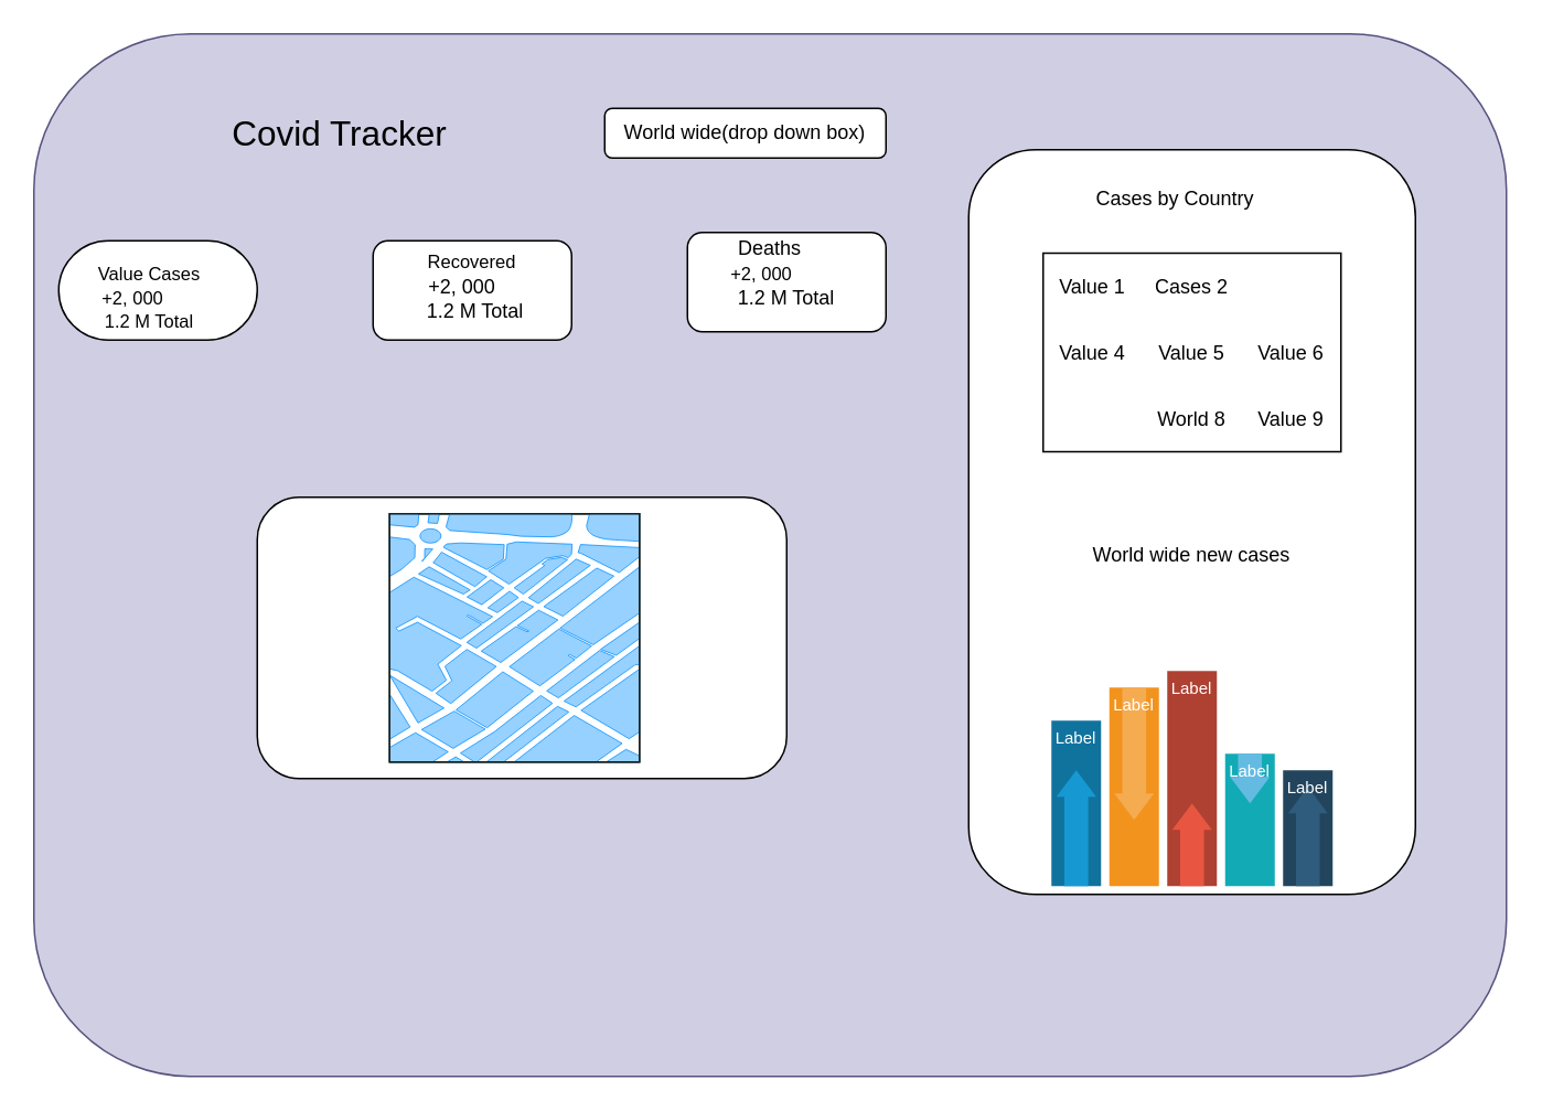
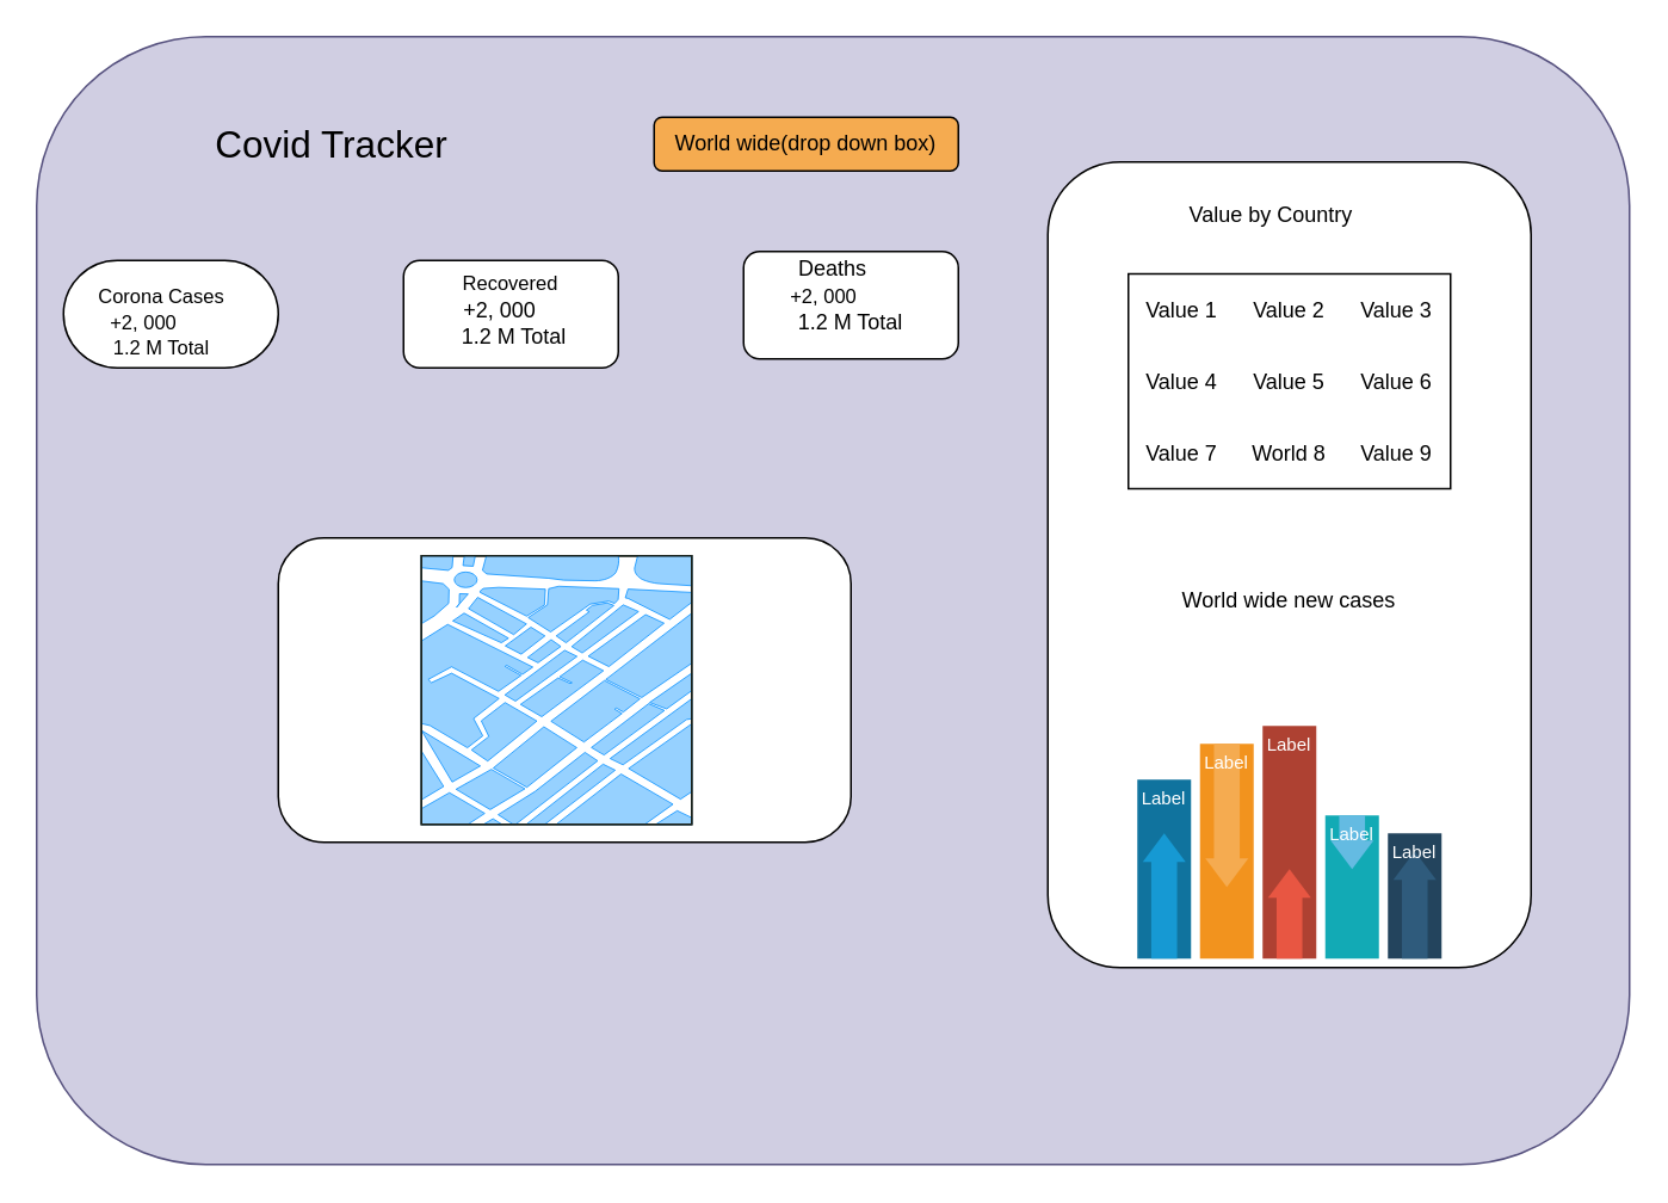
- <mxCell id="3" value="&lt;font style=&quot;font-size: 21px&quot;&gt;Covid Tracker&lt;/font&gt;" style="text;html=1;strokeColor=none;fillColor=none;align=center;verticalAlign=middle;whiteSpace=wrap;rounded=0;" vertex="1" parent="1"><mxGeometry x="115" y="70" width="180" height="20" as="geometry" /></mxCell>
+ <mxCell id="3" value="&lt;font style=&quot;font-size: 21px&quot;&gt;Covid Tracker&lt;/font&gt;" style="text;html=1;strokeColor=none;fillColor=none;align=center;verticalAlign=middle;whiteSpace=wrap;rounded=0;" vertex="1" parent="1"><mxGeometry x="95" y="70" width="180" height="20" as="geometry" /></mxCell>
- <mxCell id="4" value="World wide(drop down box)" style="rounded=1;whiteSpace=wrap;html=1;" vertex="1" parent="1"><mxGeometry x="365" y="65" width="170" height="30" as="geometry" /></mxCell>
+ <mxCell id="4" value="World wide(drop down box)" style="rounded=1;whiteSpace=wrap;html=1;fillColor=#f5ab50;" vertex="1" parent="1"><mxGeometry x="365" y="65" width="170" height="30" as="geometry" /></mxCell>
- <mxCell id="20" value="Cases by Country" style="text;html=1;strokeColor=none;fillColor=none;align=center;verticalAlign=middle;whiteSpace=wrap;rounded=0;" vertex="1" parent="1"><mxGeometry x="655" y="110" width="110" height="20" as="geometry" /></mxCell>
+ <mxCell id="20" value="Value by Country" style="text;html=1;strokeColor=none;fillColor=none;align=center;verticalAlign=middle;whiteSpace=wrap;rounded=0;" vertex="1" parent="1"><mxGeometry x="655" y="110" width="110" height="20" as="geometry" /></mxCell>
- <mxCell id="6" value="&lt;font style=&quot;font-size: 11px&quot;&gt;Value Cases&lt;/font&gt;" style="text;html=1;strokeColor=none;fillColor=none;align=center;verticalAlign=middle;whiteSpace=wrap;rounded=0;" vertex="1" parent="1"><mxGeometry x="45" y="160" width="90" height="10" as="geometry" /></mxCell>
+ <mxCell id="6" value="&lt;font style=&quot;font-size: 11px&quot;&gt;Corona Cases&lt;/font&gt;" style="text;html=1;strokeColor=none;fillColor=none;align=center;verticalAlign=middle;whiteSpace=wrap;rounded=0;" vertex="1" parent="1"><mxGeometry x="45" y="160" width="90" height="10" as="geometry" /></mxCell>
- <mxCell id="40" value="Cases 2" style="shape=partialRectangle;html=1;whiteSpace=wrap;connectable=0;fillColor=none;top=0;left=0;bottom=0;right=0;overflow=hidden;" vertex="1" parent="38"><mxGeometry x="60" width="60" height="40" as="geometry" /></mxCell>
+ <mxCell id="40" value="Value 2" style="shape=partialRectangle;html=1;whiteSpace=wrap;connectable=0;fillColor=none;top=0;left=0;bottom=0;right=0;overflow=hidden;" vertex="1" parent="38"><mxGeometry x="60" width="60" height="40" as="geometry" /></mxCell>
+ <mxCell id="41" value="Value 3" style="shape=partialRectangle;html=1;whiteSpace=wrap;connectable=0;fillColor=none;top=0;left=0;bottom=0;right=0;overflow=hidden;" vertex="1" parent="38"><mxGeometry x="120" width="60" height="40" as="geometry" /></mxCell>
+ <mxCell id="47" value="Value 7" style="shape=partialRectangle;html=1;whiteSpace=wrap;connectable=0;fillColor=none;top=0;left=0;bottom=0;right=0;overflow=hidden;" vertex="1" parent="46"><mxGeometry width="60" height="40" as="geometry" /></mxCell>
